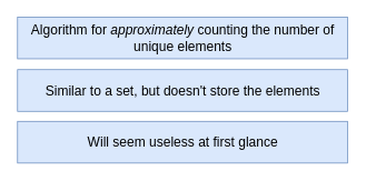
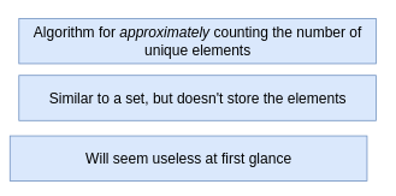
- <mxCell id="4" value="Will seem useless at first glance" style="rounded=0;whiteSpace=wrap;html=1;fontSize=16;fillColor=#dae8fc;strokeColor=#6c8ebf;" vertex="1" parent="1"><mxGeometry x="20.5" y="145" width="395" height="50" as="geometry" /></mxCell>
+ <mxCell id="4" value="Will seem useless at first glance" style="rounded=0;whiteSpace=wrap;html=1;fontSize=16;fillColor=#dae8fc;strokeColor=#6c8ebf;" vertex="1" parent="1"><mxGeometry x="10.5" y="150" width="395" height="50" as="geometry" /></mxCell>
